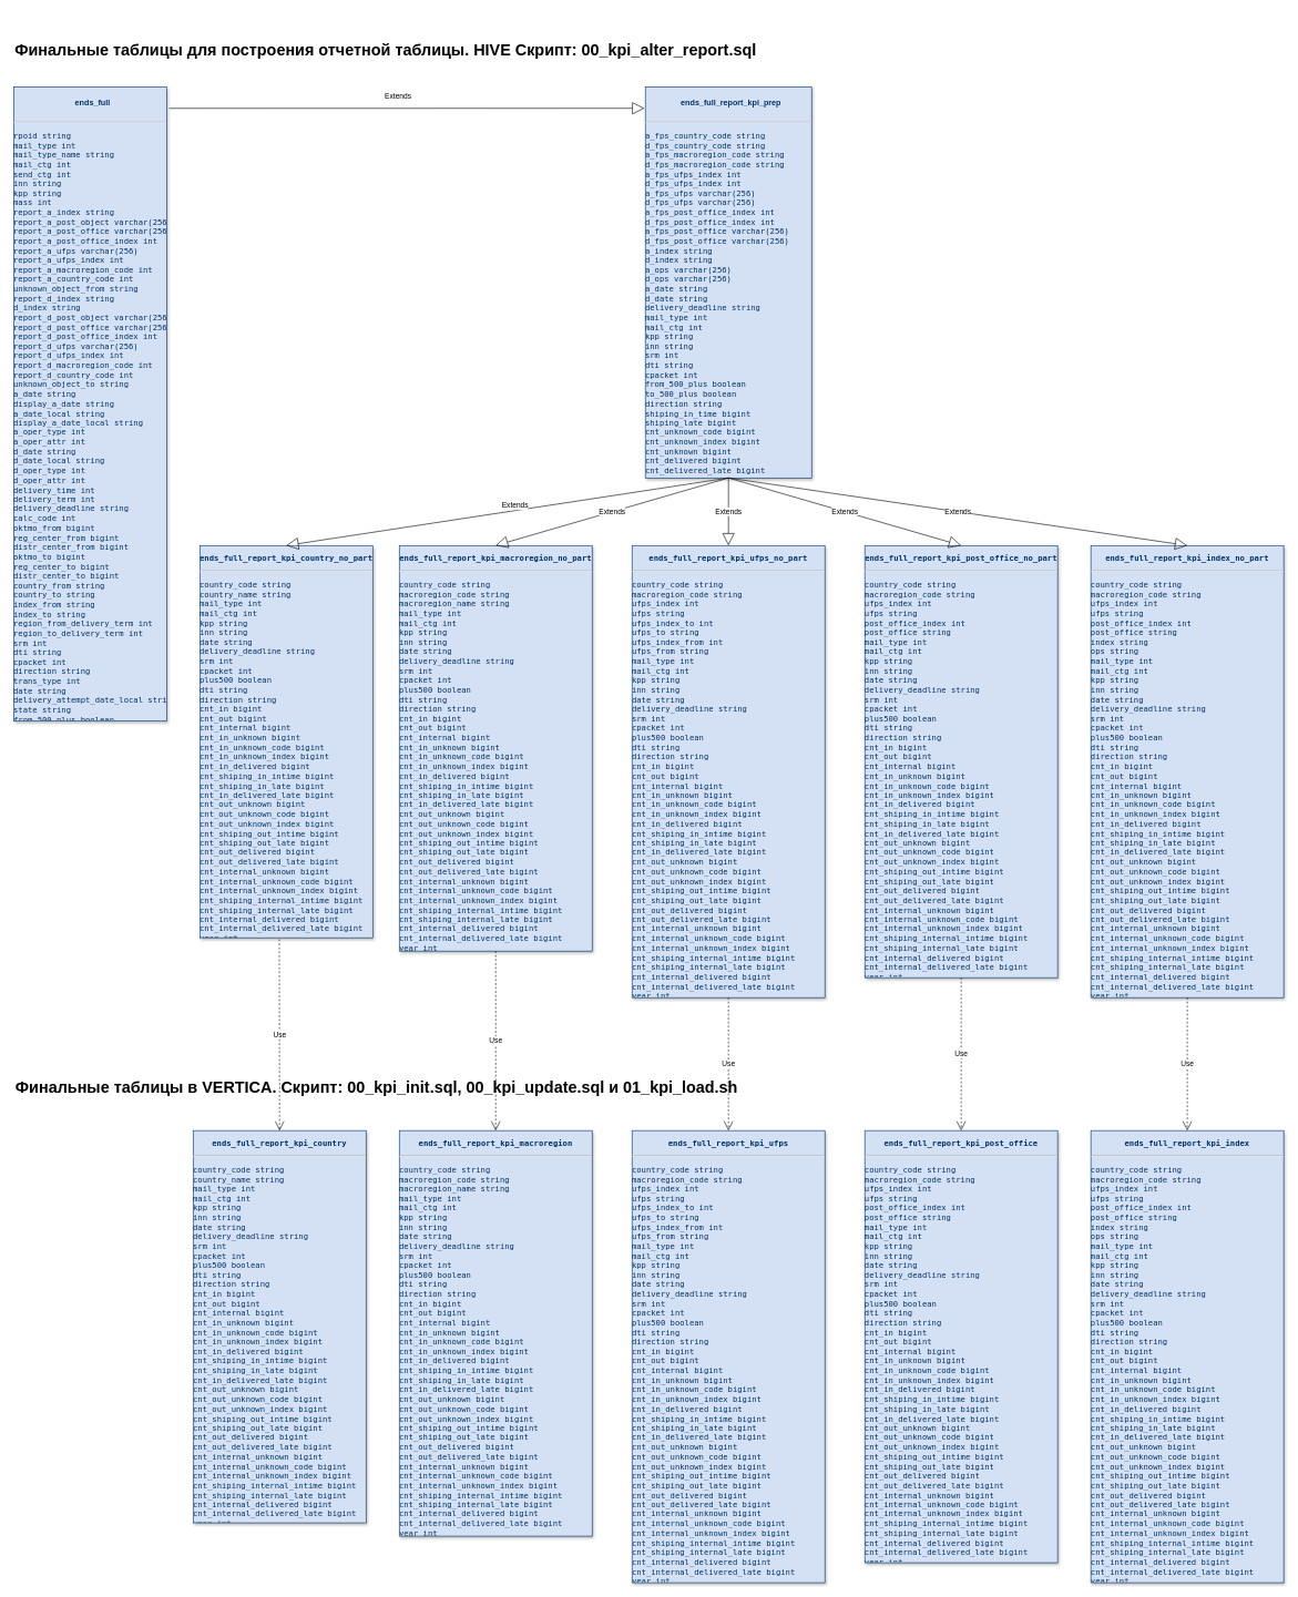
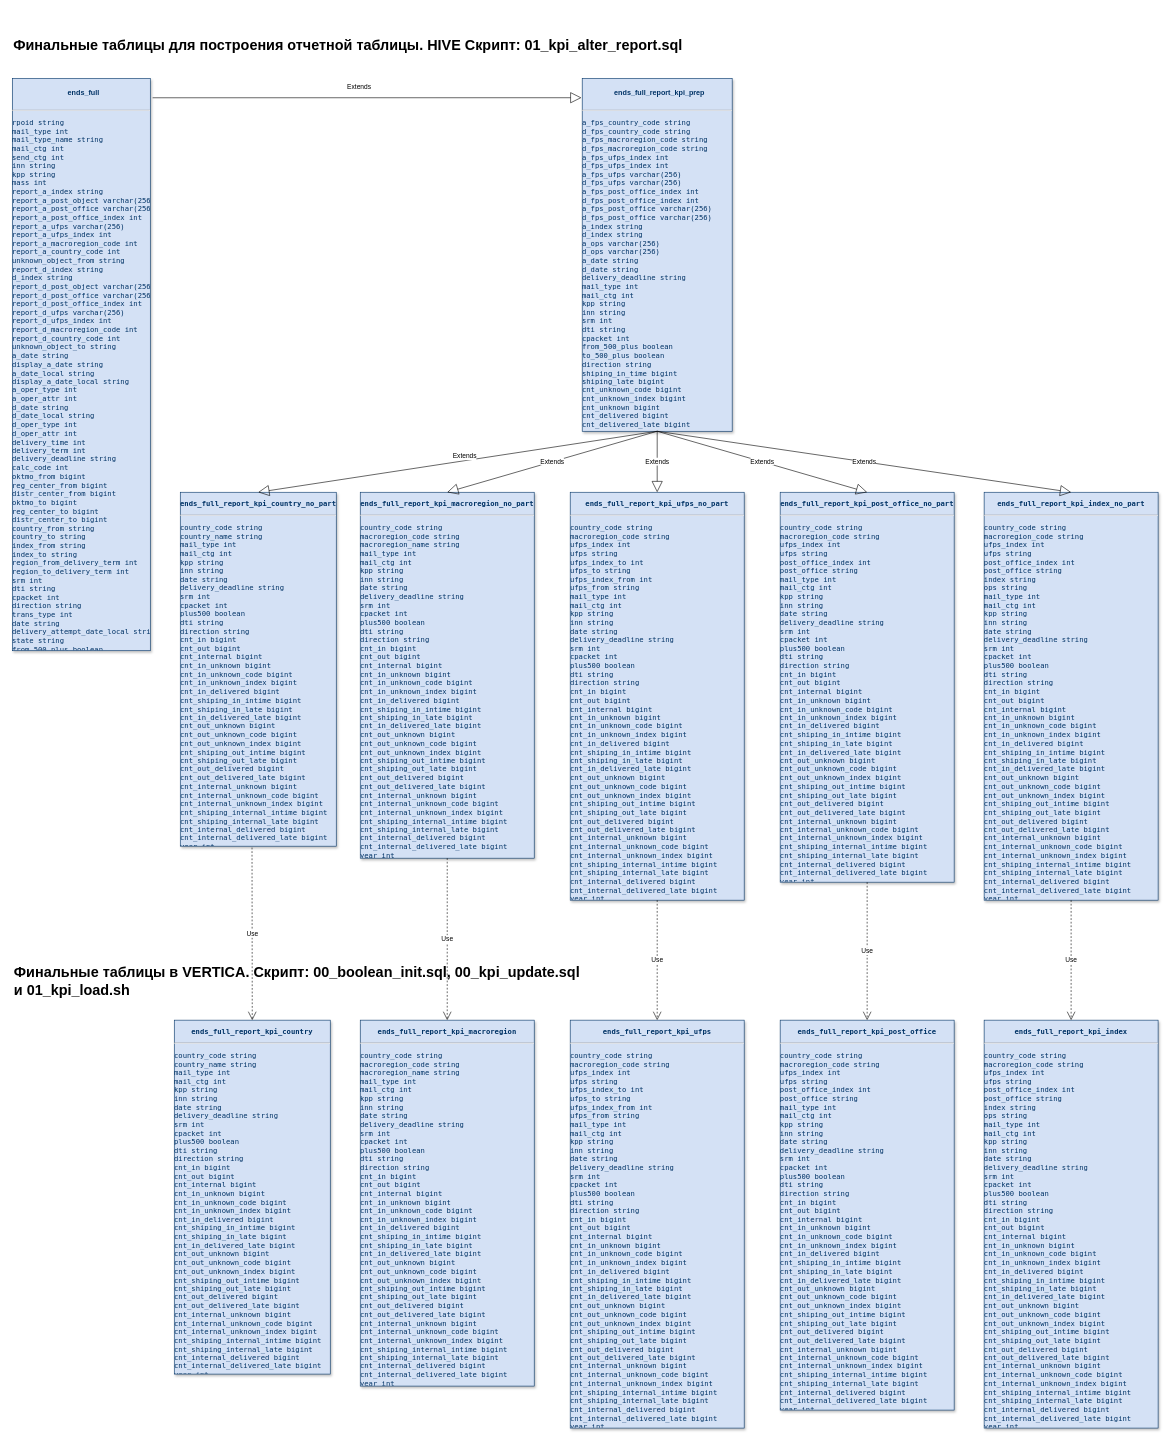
- <mxCell id="4" value="&lt;font style=&quot;font-size: 24px&quot;&gt;Финальные таблицы для построения отчетной таблицы. HIVE Скрипт:&amp;nbsp;00_kpi_alter_report.sql&lt;br&gt;&lt;/font&gt;" style="text;html=1;strokeColor=none;fillColor=none;align=left;verticalAlign=middle;whiteSpace=wrap;rounded=0;fontStyle=1" vertex="1" parent="1"><mxGeometry x="20" y="20" width="1160" height="110" as="geometry" /></mxCell>
+ <mxCell id="4" value="&lt;font style=&quot;font-size: 24px&quot;&gt;Финальные таблицы для построения отчетной таблицы. HIVE Скрипт:&amp;nbsp;01_kpi_alter_report.sql&lt;br&gt;&lt;/font&gt;" style="text;html=1;strokeColor=none;fillColor=none;align=left;verticalAlign=middle;whiteSpace=wrap;rounded=0;fontStyle=1" vertex="1" parent="1"><mxGeometry x="20" y="20" width="1160" height="110" as="geometry" /></mxCell>
- <mxCell id="16" value="&lt;font style=&quot;font-size: 24px&quot;&gt;Финальные таблицы в VERTICA. Скрипт:&amp;nbsp;00_kpi_init.sql,&amp;nbsp;00_kpi_update.sql и&amp;nbsp;01_kpi_load.sh&lt;br&gt;&lt;/font&gt;" style="text;html=1;strokeColor=none;fillColor=none;align=left;verticalAlign=middle;whiteSpace=wrap;rounded=0;fontStyle=1" vertex="1" parent="1"><mxGeometry x="21" y="1580" width="1129" height="110" as="geometry" /></mxCell>
+ <mxCell id="16" value="&lt;font style=&quot;font-size: 24px&quot;&gt;Финальные таблицы в VERTICA. Скрипт:&amp;nbsp;00_boolean_init.sql,&amp;nbsp;00_kpi_update.sql и&amp;nbsp;01_kpi_load.sh&lt;br&gt;&lt;/font&gt;" style="text;html=1;strokeColor=none;fillColor=none;align=left;verticalAlign=middle;whiteSpace=wrap;rounded=0;fontStyle=1" vertex="1" parent="1"><mxGeometry x="21" y="1580" width="1129" height="110" as="geometry" /></mxCell>
